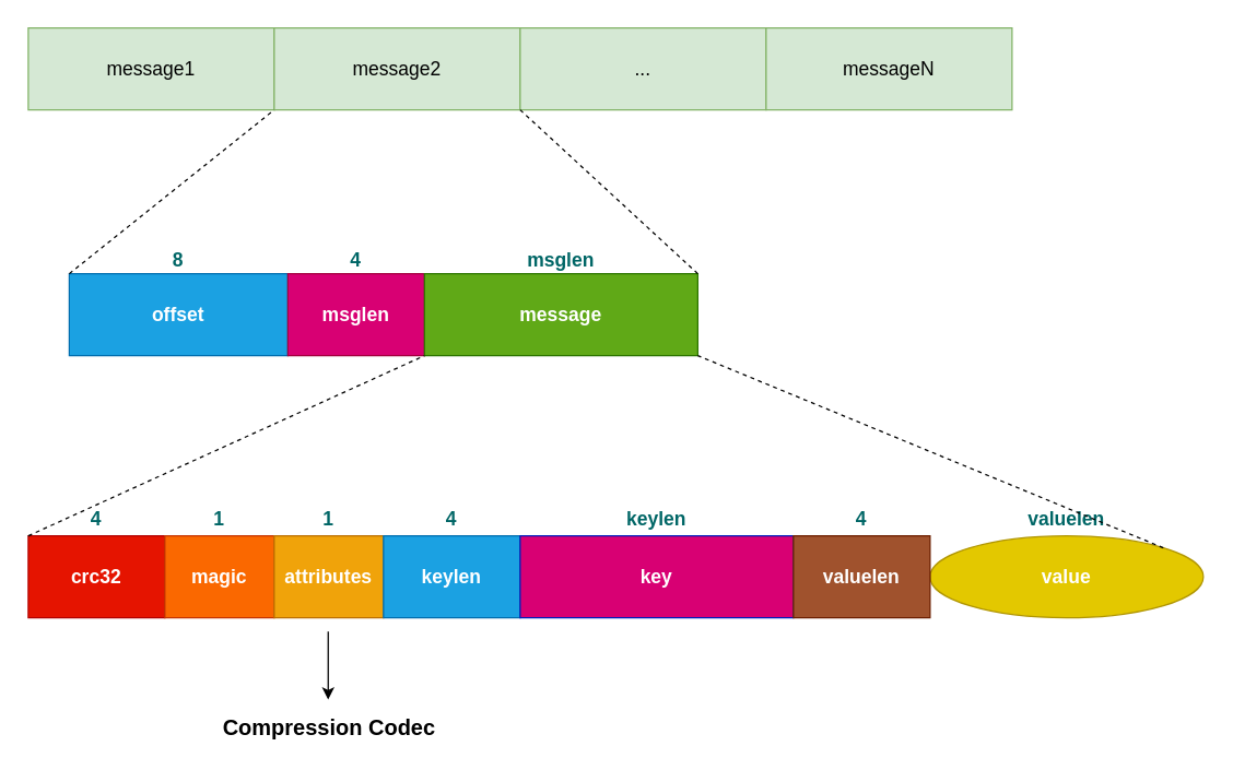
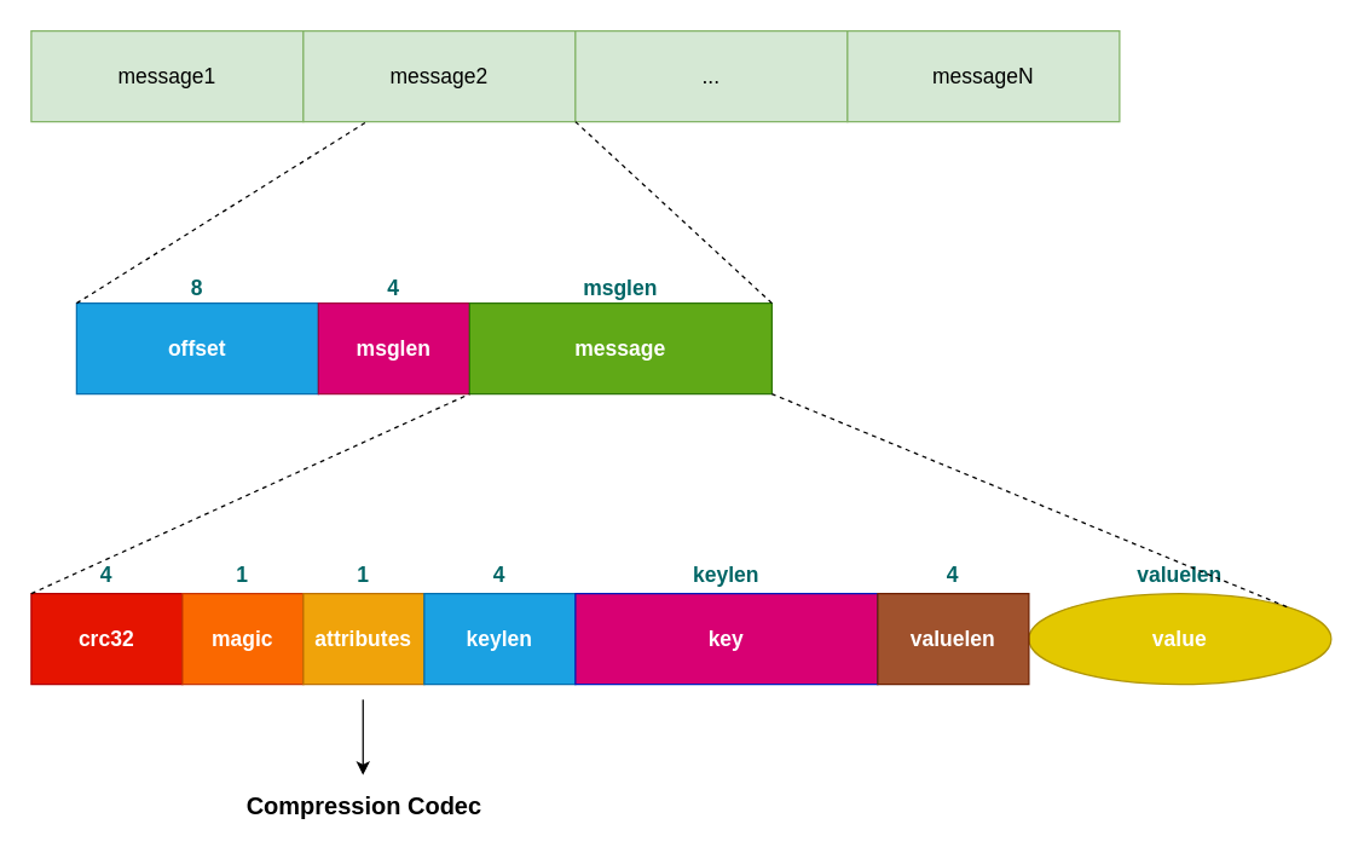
- <mxCell id="12" value="" style="endArrow=none;dashed=1;html=1;exitX=0;exitY=0;exitDx=0;exitDy=0;entryX=1;entryY=1;entryDx=0;entryDy=0;" edge="1" parent="1" source="2" target="8"><mxGeometry width="50" height="50" relative="1" as="geometry"><mxPoint x="200" y="160" as="sourcePoint" /><mxPoint x="250" y="110" as="targetPoint" /></mxGeometry></mxCell>
+ <mxCell id="12" value="" style="endArrow=none;dashed=1;html=1;exitX=0;exitY=0;exitDx=0;exitDy=0;" edge="1" parent="1" source="2" target="9"><mxGeometry width="50" height="50" relative="1" as="geometry"><mxPoint x="200" y="160" as="sourcePoint" /><mxPoint x="250" y="110" as="targetPoint" /></mxGeometry></mxCell>
